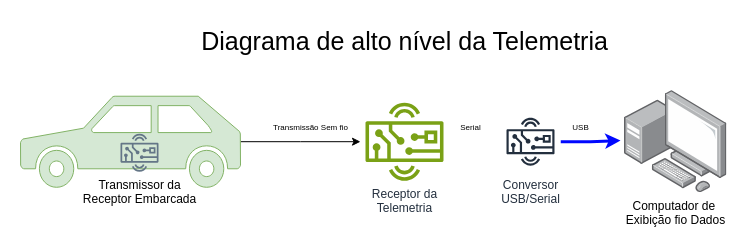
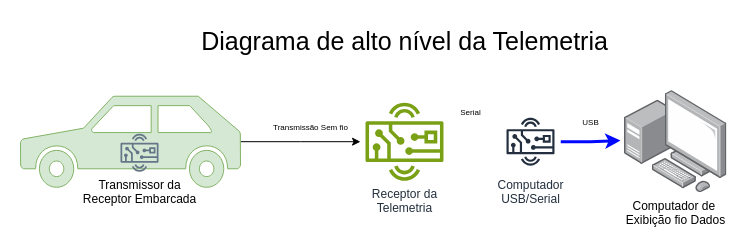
- <mxCell id="7" value="&lt;font style=&quot;font-size: 8px;&quot;&gt;Serial&lt;/font&gt;" style="text;html=1;align=center;verticalAlign=middle;resizable=0;points=[];autosize=1;strokeColor=none;fillColor=none;" vertex="1" parent="1"><mxGeometry x="450" y="111.2" width="40" height="30" as="geometry" /></mxCell>
+ <mxCell id="7" value="&lt;font style=&quot;font-size: 8px;&quot;&gt;Serial&lt;/font&gt;" style="text;html=1;align=center;verticalAlign=middle;resizable=0;points=[];autosize=1;strokeColor=none;fillColor=none;" vertex="1" parent="1"><mxGeometry x="450" y="96.2" width="40" height="30" as="geometry" /></mxCell>
- <mxCell id="6" value="&lt;font style=&quot;font-size: 8px;&quot;&gt;USB&lt;/font&gt;" style="text;html=1;align=center;verticalAlign=middle;resizable=0;points=[];autosize=1;strokeColor=none;fillColor=none;" vertex="1" parent="1"><mxGeometry x="560" y="111.2" width="40" height="30" as="geometry" /></mxCell>
+ <mxCell id="6" value="&lt;font style=&quot;font-size: 8px;&quot;&gt;USB&lt;/font&gt;" style="text;html=1;align=center;verticalAlign=middle;resizable=0;points=[];autosize=1;strokeColor=none;fillColor=none;" vertex="1" parent="1"><mxGeometry x="570" y="106.2" width="40" height="30" as="geometry" /></mxCell>
- <mxCell id="5" value="Conversor&lt;br&gt;USB/Serial" style="sketch=0;outlineConnect=0;fontColor=#232F3E;gradientColor=none;strokeColor=#232F3E;fillColor=#ffffff;dashed=0;verticalLabelPosition=bottom;verticalAlign=top;align=center;html=1;fontSize=12;fontStyle=0;aspect=fixed;shape=mxgraph.aws4.resourceIcon;resIcon=mxgraph.aws4.hardware_board;" vertex="1" parent="1"><mxGeometry x="500" y="111.2" width="60" height="60" as="geometry" /></mxCell>
+ <mxCell id="5" value="Computador&lt;br&gt;USB/Serial" style="sketch=0;outlineConnect=0;fontColor=#232F3E;gradientColor=none;strokeColor=#232F3E;fillColor=#ffffff;dashed=0;verticalLabelPosition=bottom;verticalAlign=top;align=center;html=1;fontSize=12;fontStyle=0;aspect=fixed;shape=mxgraph.aws4.resourceIcon;resIcon=mxgraph.aws4.hardware_board;" vertex="1" parent="1"><mxGeometry x="500" y="111.2" width="60" height="60" as="geometry" /></mxCell>
